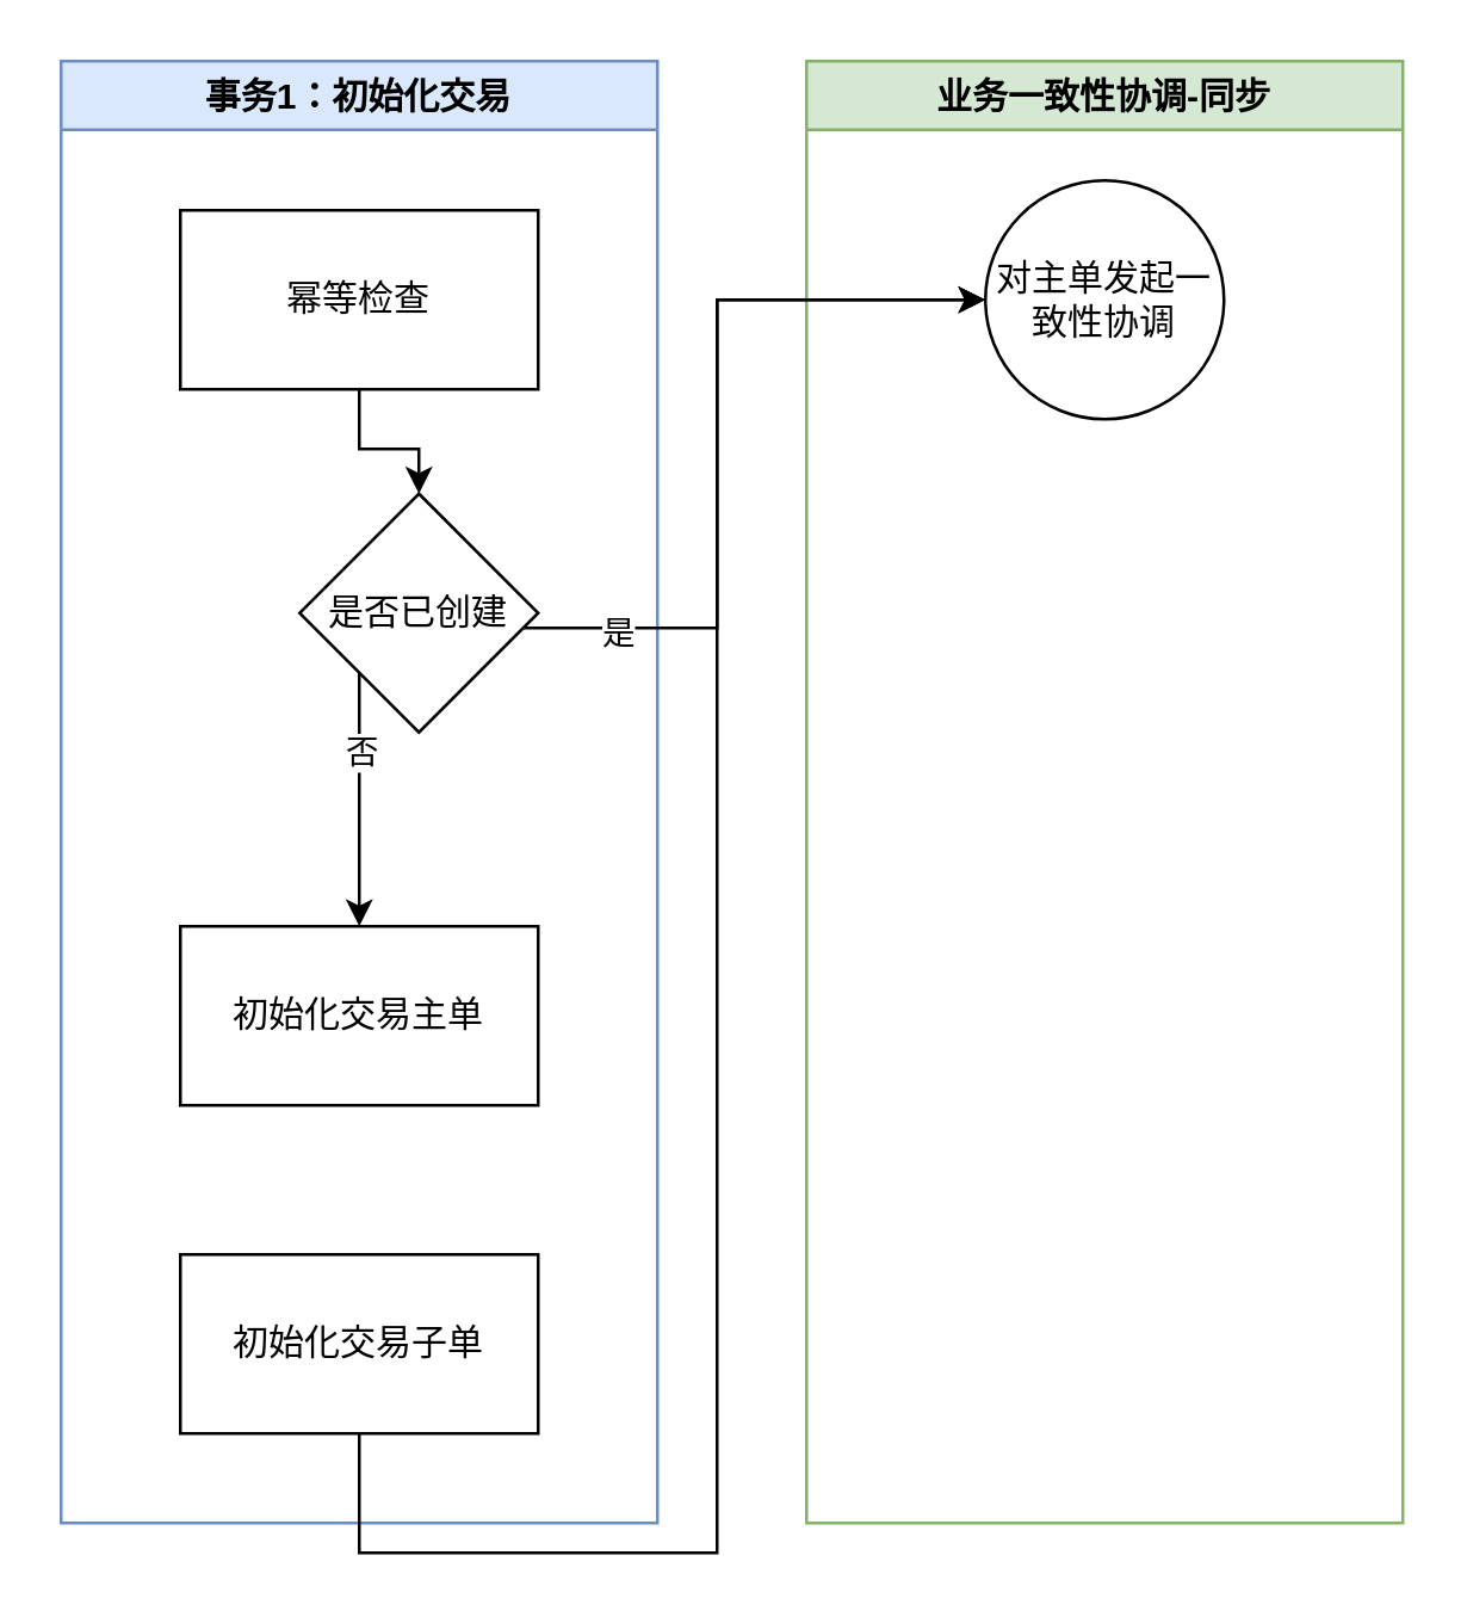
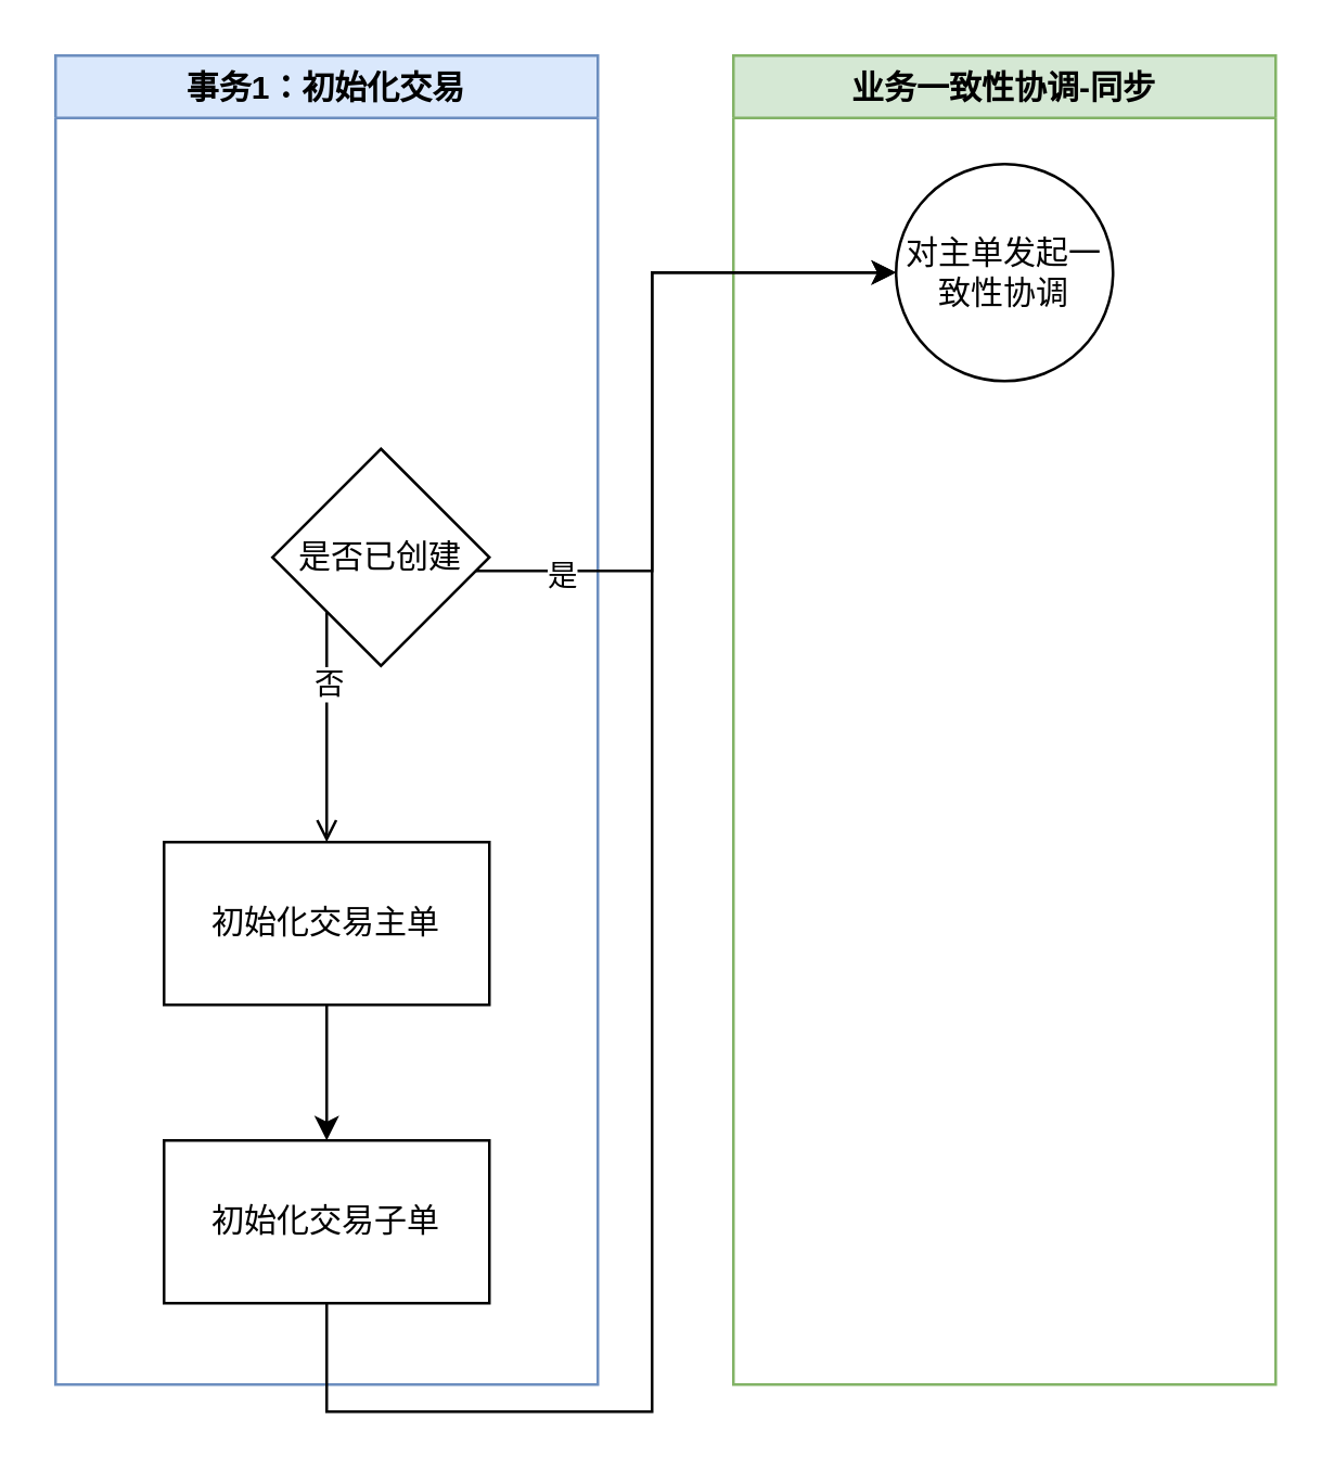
- <mxCell id="7" value="幂等检查" style="rounded=0;whiteSpace=wrap;html=1;" parent="2" vertex="1"><mxGeometry x="40" y="50" width="120" height="60" as="geometry" /></mxCell>
- <mxCell id="6" style="edgeStyle=orthogonalEdgeStyle;rounded=0;orthogonalLoop=1;jettySize=auto;html=1;entryX=0.5;entryY=0;entryDx=0;entryDy=0;" parent="2" source="7" target="10" edge="1"><mxGeometry relative="1" as="geometry" /></mxCell>
- <mxCell id="8" style="edgeStyle=orthogonalEdgeStyle;rounded=0;orthogonalLoop=1;jettySize=auto;html=1;entryX=0.5;entryY=0;entryDx=0;entryDy=0;" parent="2" source="10" target="4" edge="1"><mxGeometry relative="1" as="geometry"><Array as="points"><mxPoint x="100" y="260" /><mxPoint x="100" y="260" /></Array></mxGeometry></mxCell>
+ <mxCell id="8" style="edgeStyle=orthogonalEdgeStyle;rounded=0;orthogonalLoop=1;jettySize=auto;html=1;entryX=0.5;entryY=0;entryDx=0;entryDy=0;endArrow=open;" parent="2" source="10" target="4" edge="1"><mxGeometry relative="1" as="geometry"><Array as="points"><mxPoint x="100" y="260" /><mxPoint x="100" y="260" /></Array></mxGeometry></mxCell>
+ <mxCell id="3" style="edgeStyle=orthogonalEdgeStyle;rounded=0;orthogonalLoop=1;jettySize=auto;html=1;entryX=0.5;entryY=0;entryDx=0;entryDy=0;" parent="2" source="4" target="5" edge="1"><mxGeometry relative="1" as="geometry" /></mxCell>
